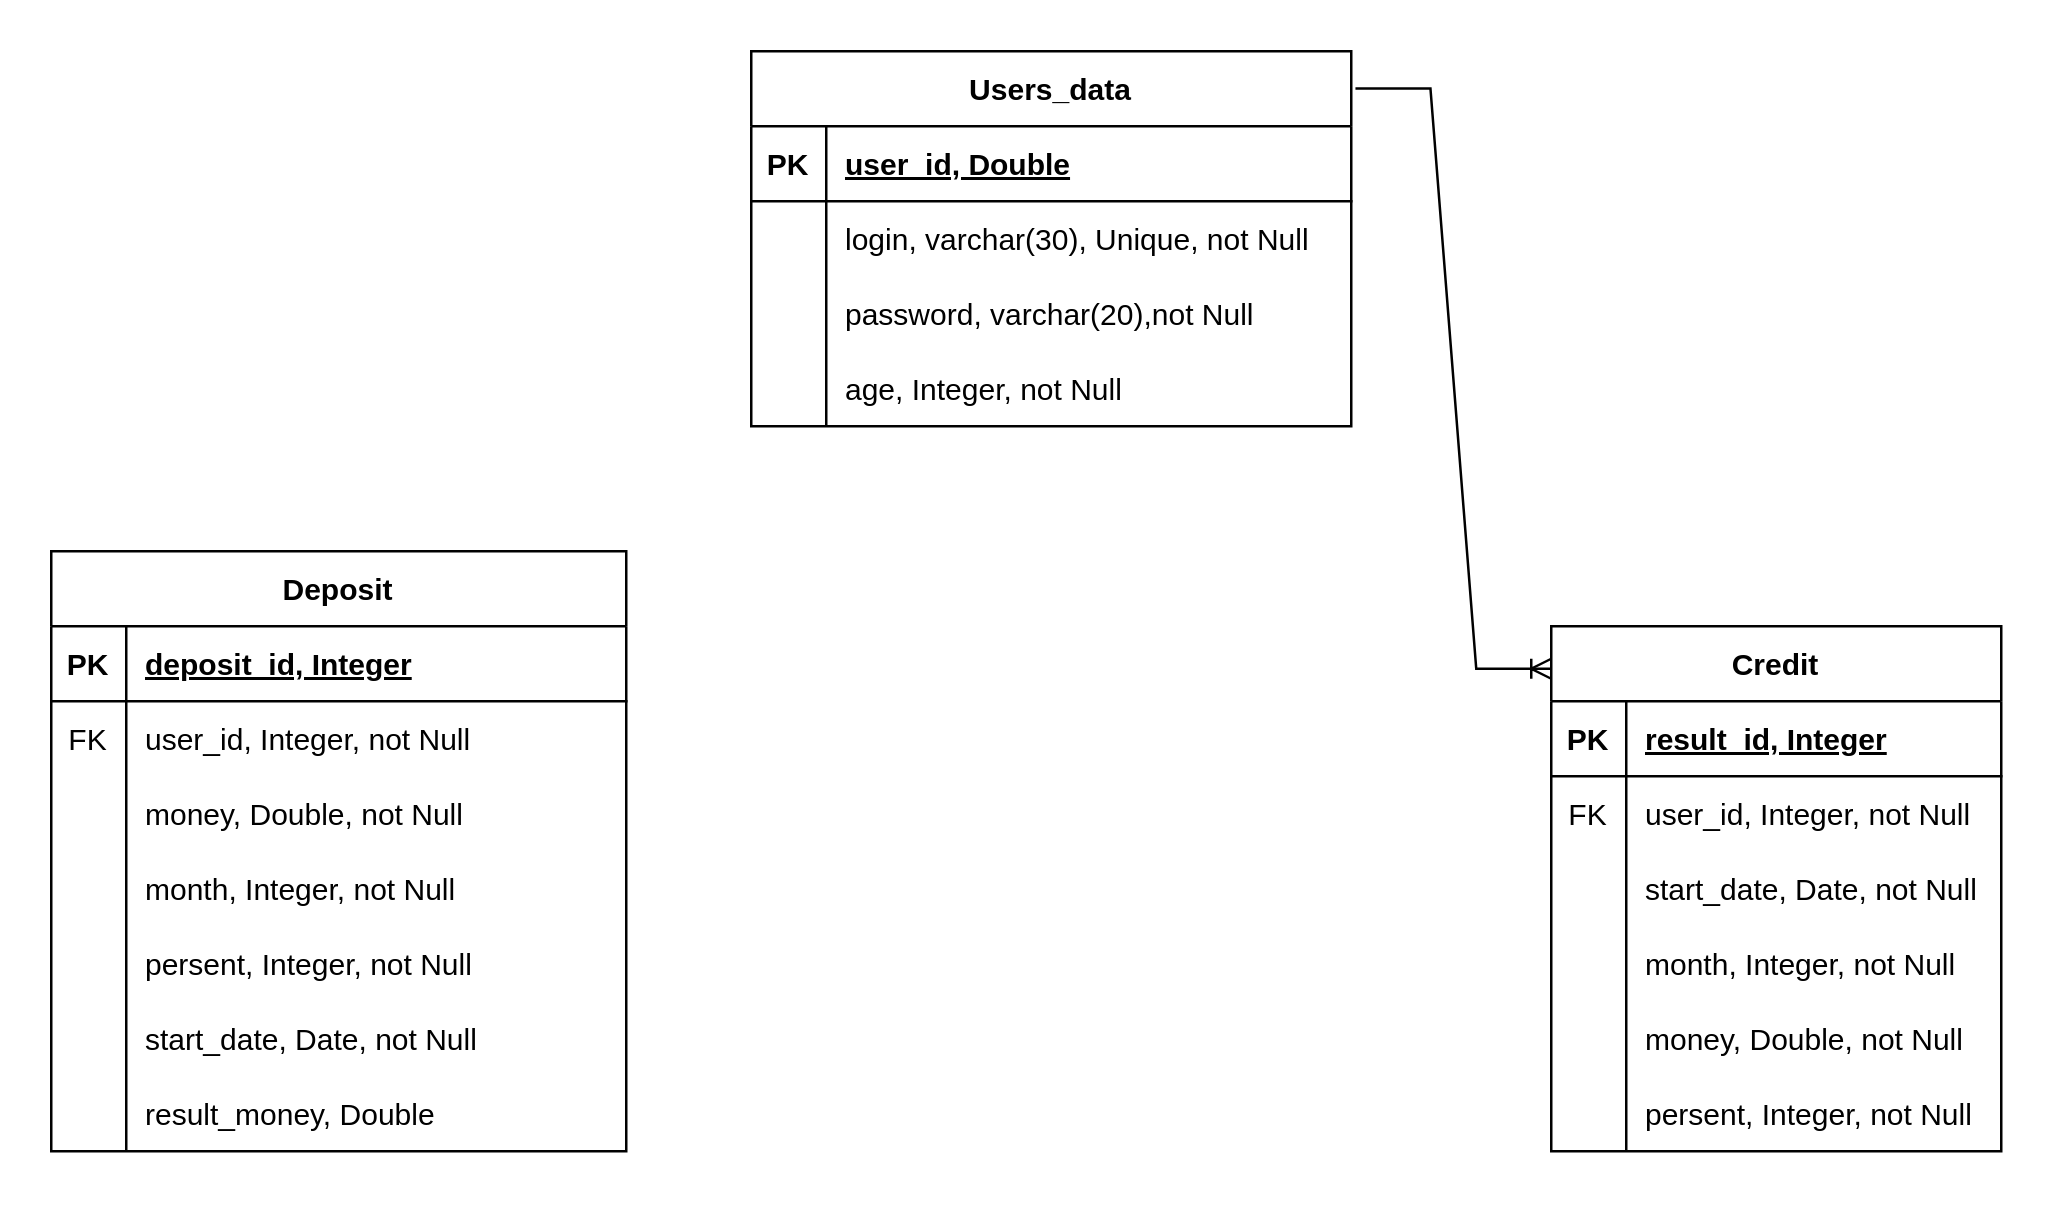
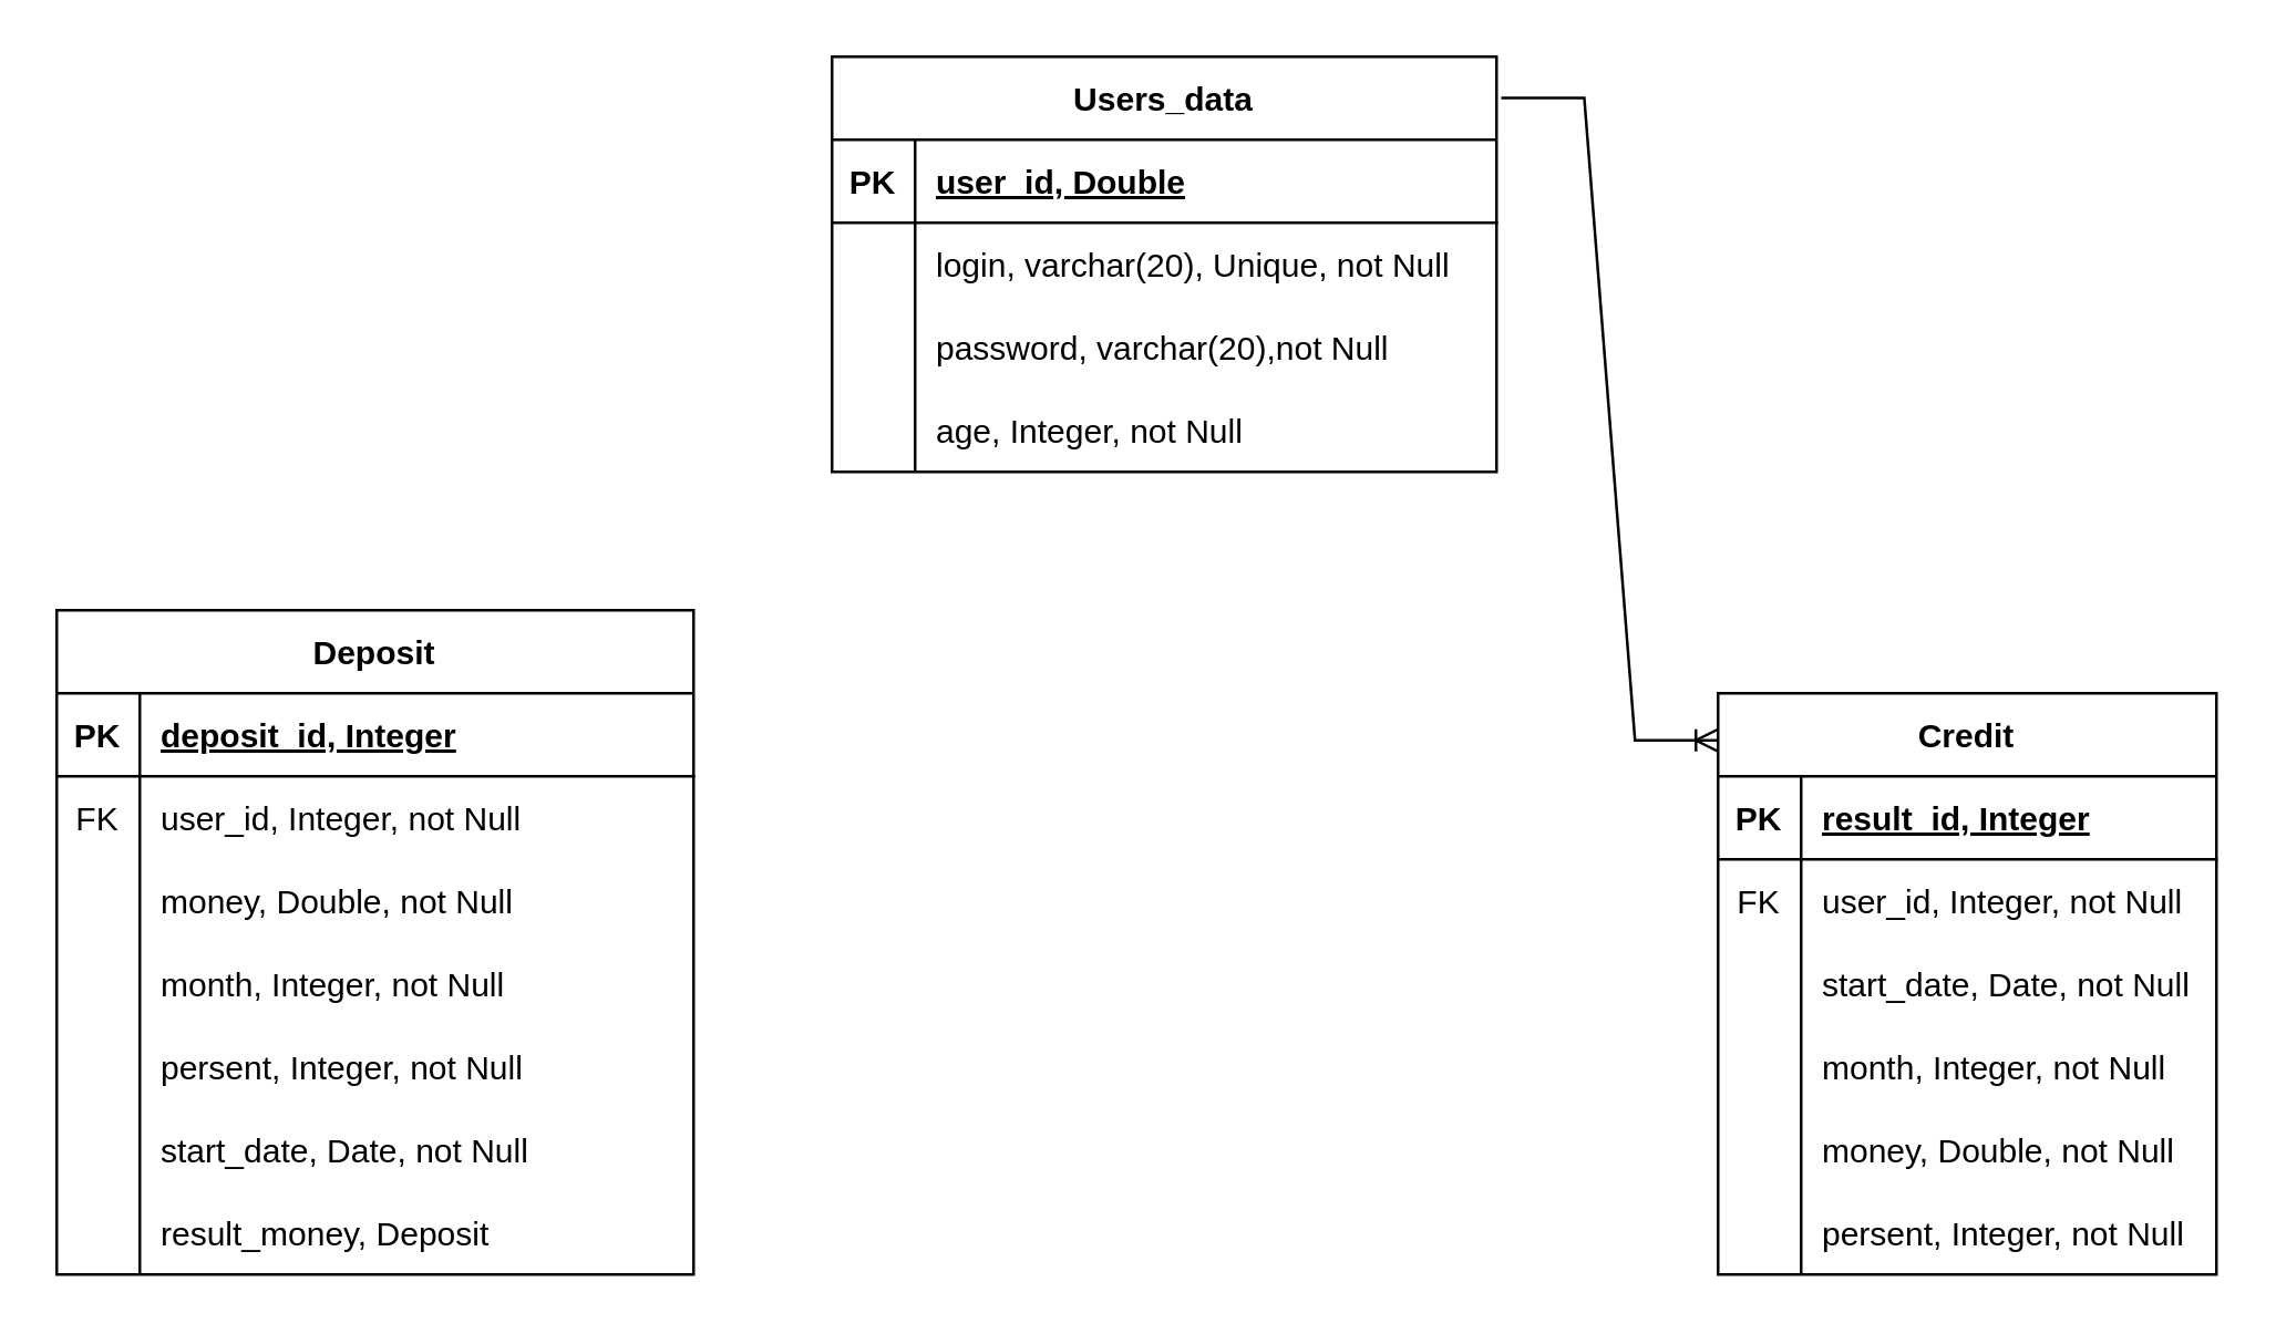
- <mxCell id="8" value="login, varchar(30), Unique, not Null" style="shape=partialRectangle;connectable=0;fillColor=none;top=0;left=0;bottom=0;right=0;align=left;spacingLeft=6;overflow=hidden;" parent="6" vertex="1"><mxGeometry x="30" width="210" height="30" as="geometry"><mxRectangle width="210" height="30" as="alternateBounds" /></mxGeometry></mxCell>
+ <mxCell id="8" value="login, varchar(20), Unique, not Null" style="shape=partialRectangle;connectable=0;fillColor=none;top=0;left=0;bottom=0;right=0;align=left;spacingLeft=6;overflow=hidden;" parent="6" vertex="1"><mxGeometry x="30" width="210" height="30" as="geometry"><mxRectangle width="210" height="30" as="alternateBounds" /></mxGeometry></mxCell>
- <mxCell id="55" value="result_money, Double" style="shape=partialRectangle;connectable=0;fillColor=none;top=0;left=0;bottom=0;right=0;align=left;spacingLeft=6;overflow=hidden;" parent="53" vertex="1"><mxGeometry x="30" width="200" height="30" as="geometry"><mxRectangle width="200" height="30" as="alternateBounds" /></mxGeometry></mxCell>
+ <mxCell id="55" value="result_money, Deposit" style="shape=partialRectangle;connectable=0;fillColor=none;top=0;left=0;bottom=0;right=0;align=left;spacingLeft=6;overflow=hidden;" parent="53" vertex="1"><mxGeometry x="30" width="200" height="30" as="geometry"><mxRectangle width="200" height="30" as="alternateBounds" /></mxGeometry></mxCell>
